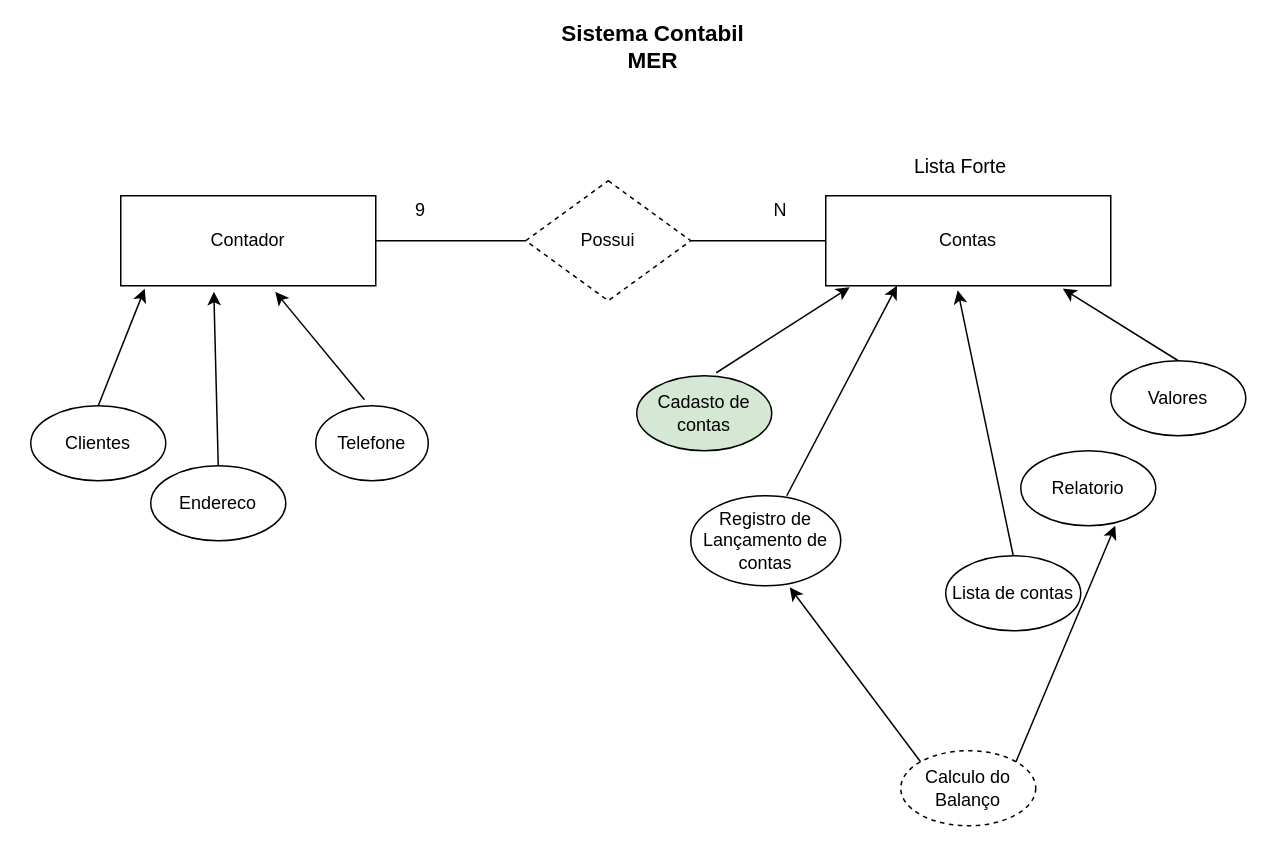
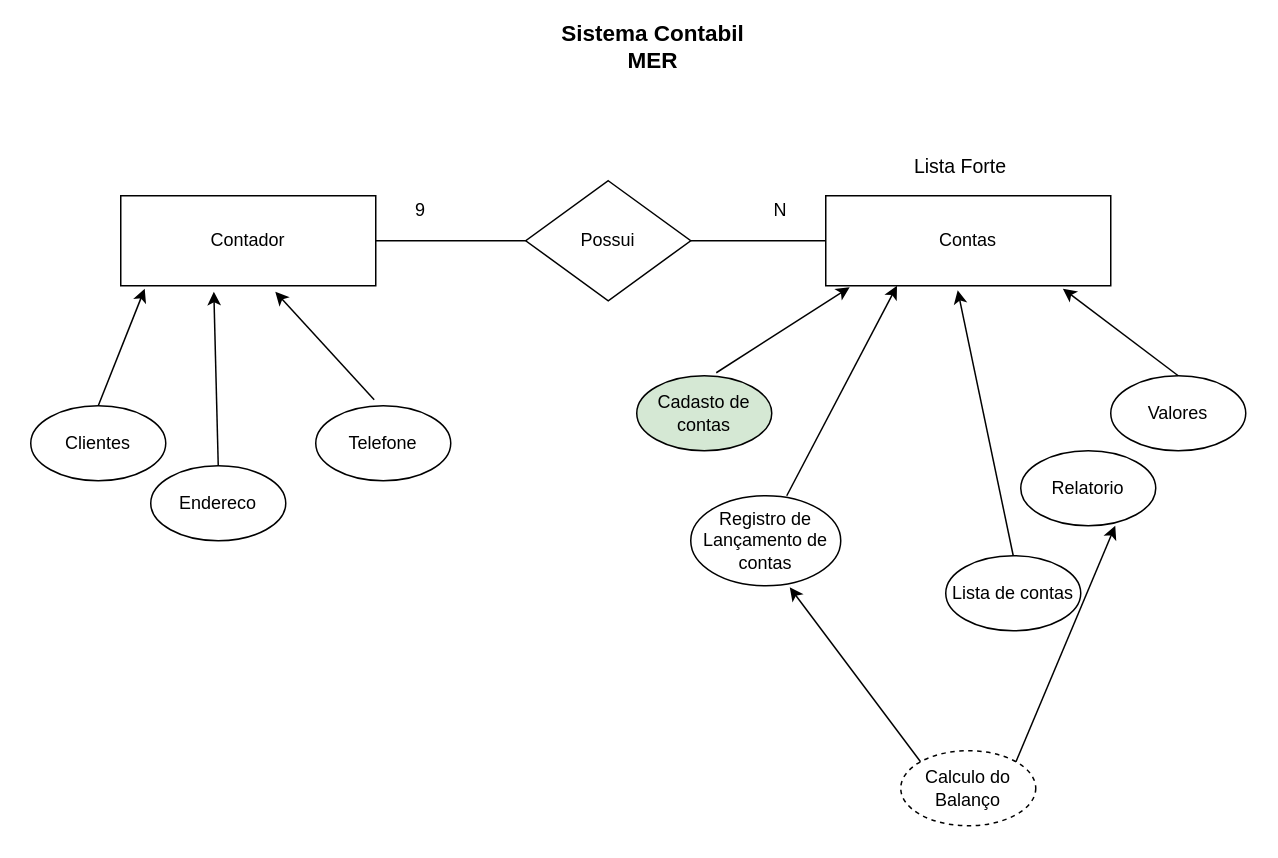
- <mxCell id="3" value="Possui" style="rhombus;whiteSpace=wrap;html=1;dashed=1;" vertex="1" parent="1"><mxGeometry x="350" y="120" width="110" height="80" as="geometry" /></mxCell>
+ <mxCell id="3" value="Possui" style="rhombus;whiteSpace=wrap;html=1;" vertex="1" parent="1"><mxGeometry x="350" y="120" width="110" height="80" as="geometry" /></mxCell>
- <mxCell id="19" value="Valores" style="ellipse;whiteSpace=wrap;html=1;" vertex="1" parent="1"><mxGeometry x="740" y="240" width="90" height="50" as="geometry" /></mxCell>
+ <mxCell id="19" value="Valores" style="ellipse;whiteSpace=wrap;html=1;" vertex="1" parent="1"><mxGeometry x="740" y="250" width="90" height="50" as="geometry" /></mxCell>
- <mxCell id="11" value="Telefone" style="ellipse;whiteSpace=wrap;html=1;" vertex="1" parent="1"><mxGeometry x="210" y="270" width="75" height="50" as="geometry" /></mxCell>
+ <mxCell id="11" value="Telefone" style="ellipse;whiteSpace=wrap;html=1;" vertex="1" parent="1"><mxGeometry x="210" y="270" width="90" height="50" as="geometry" /></mxCell>
